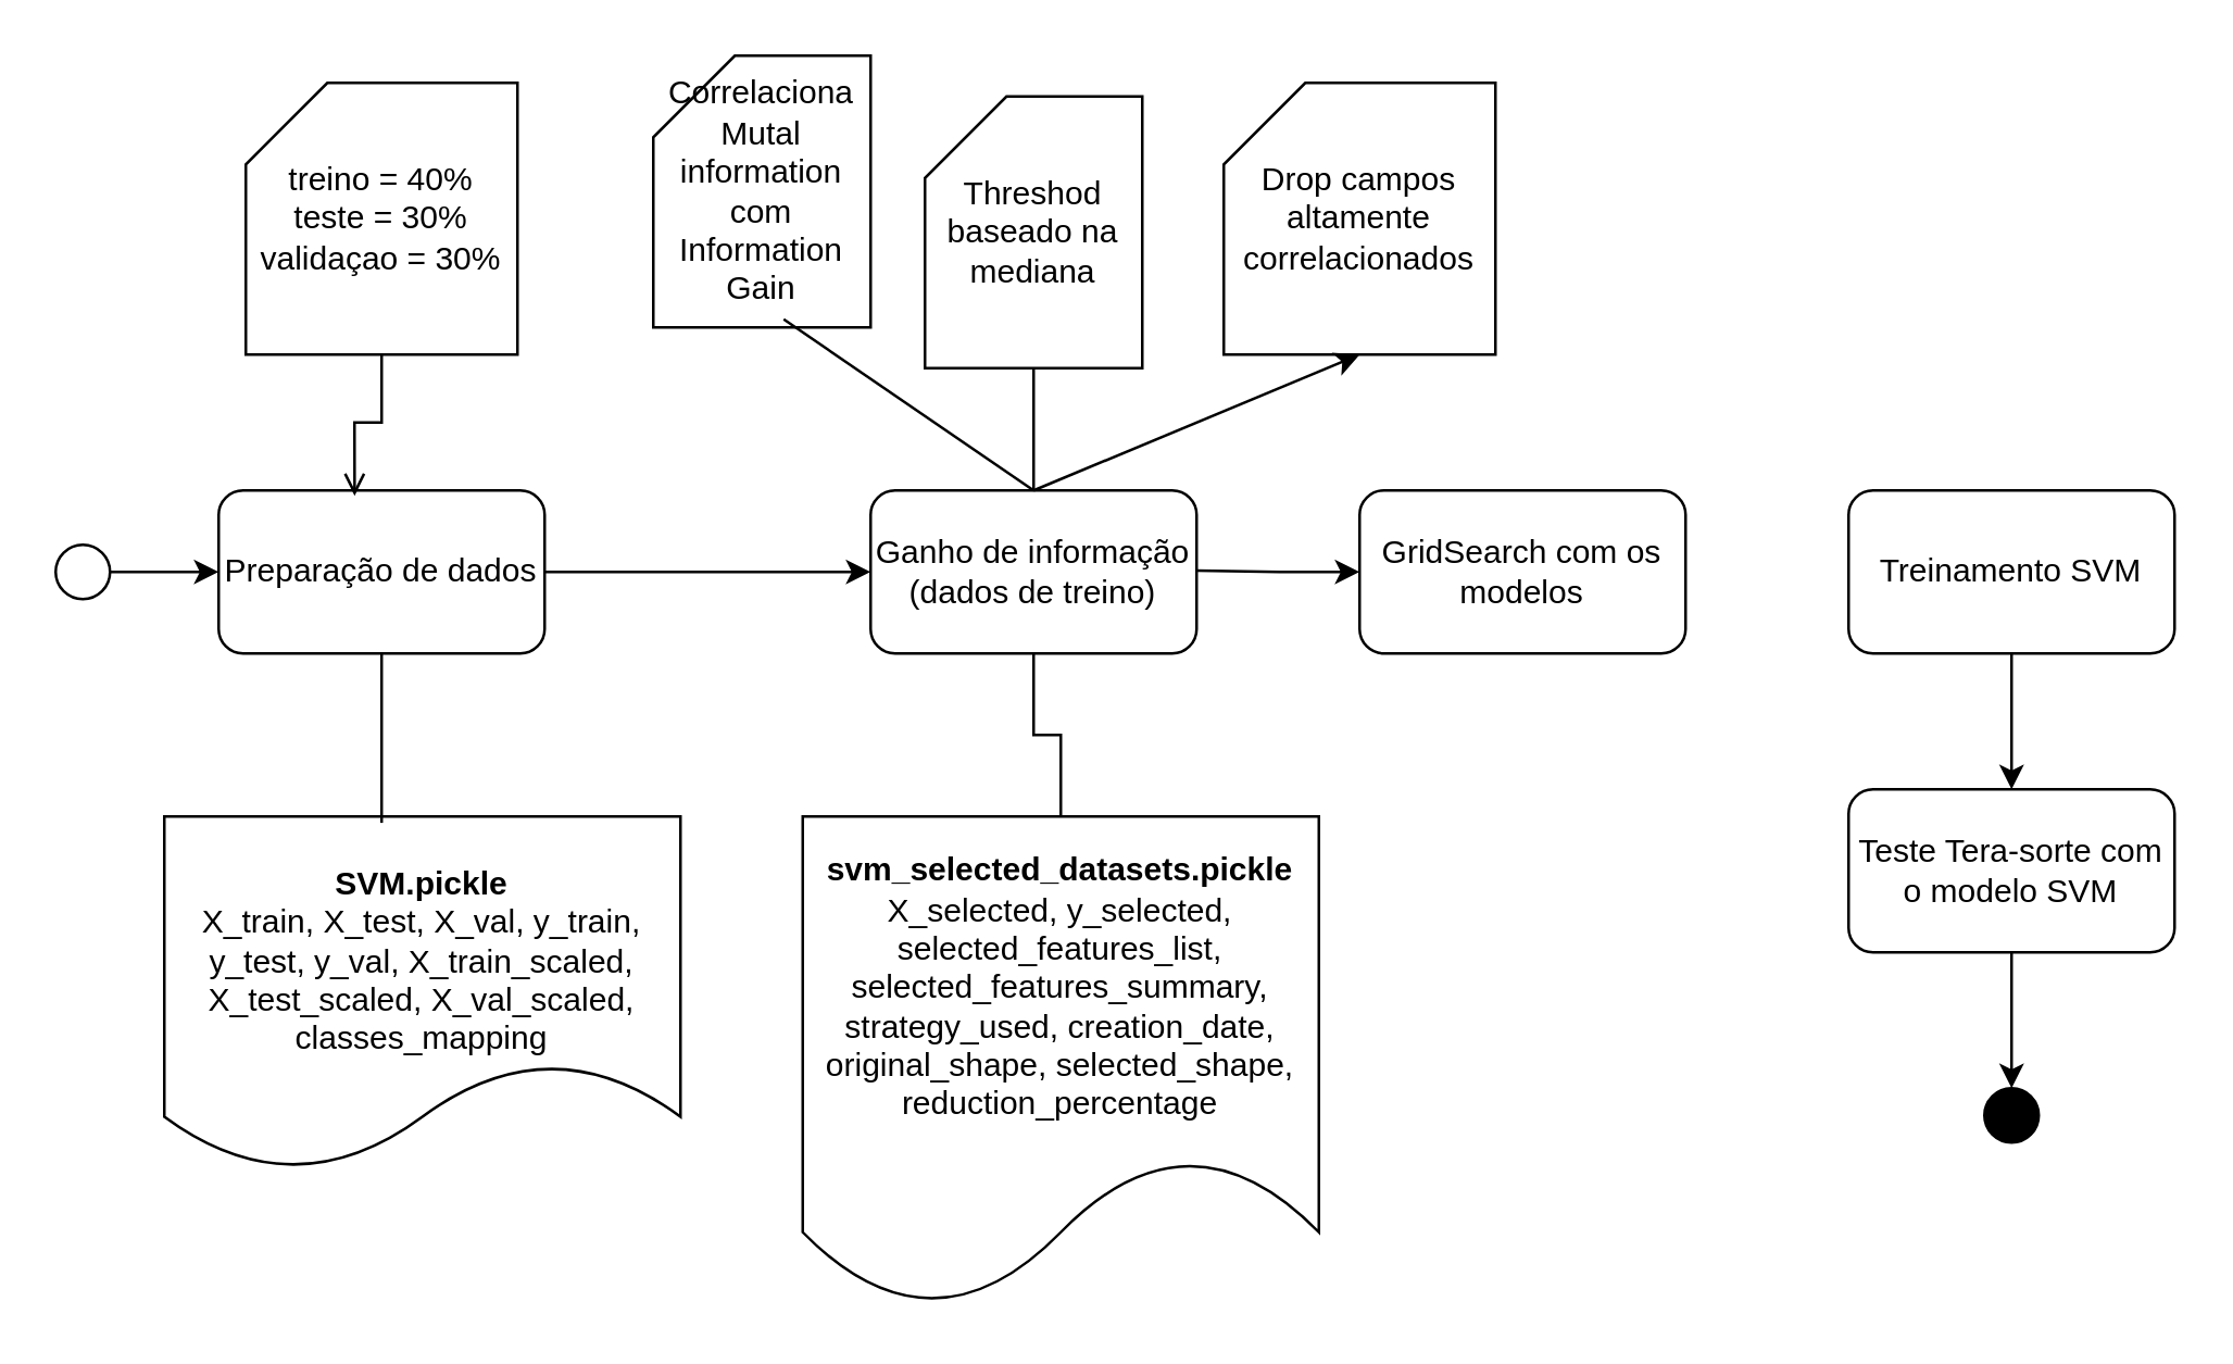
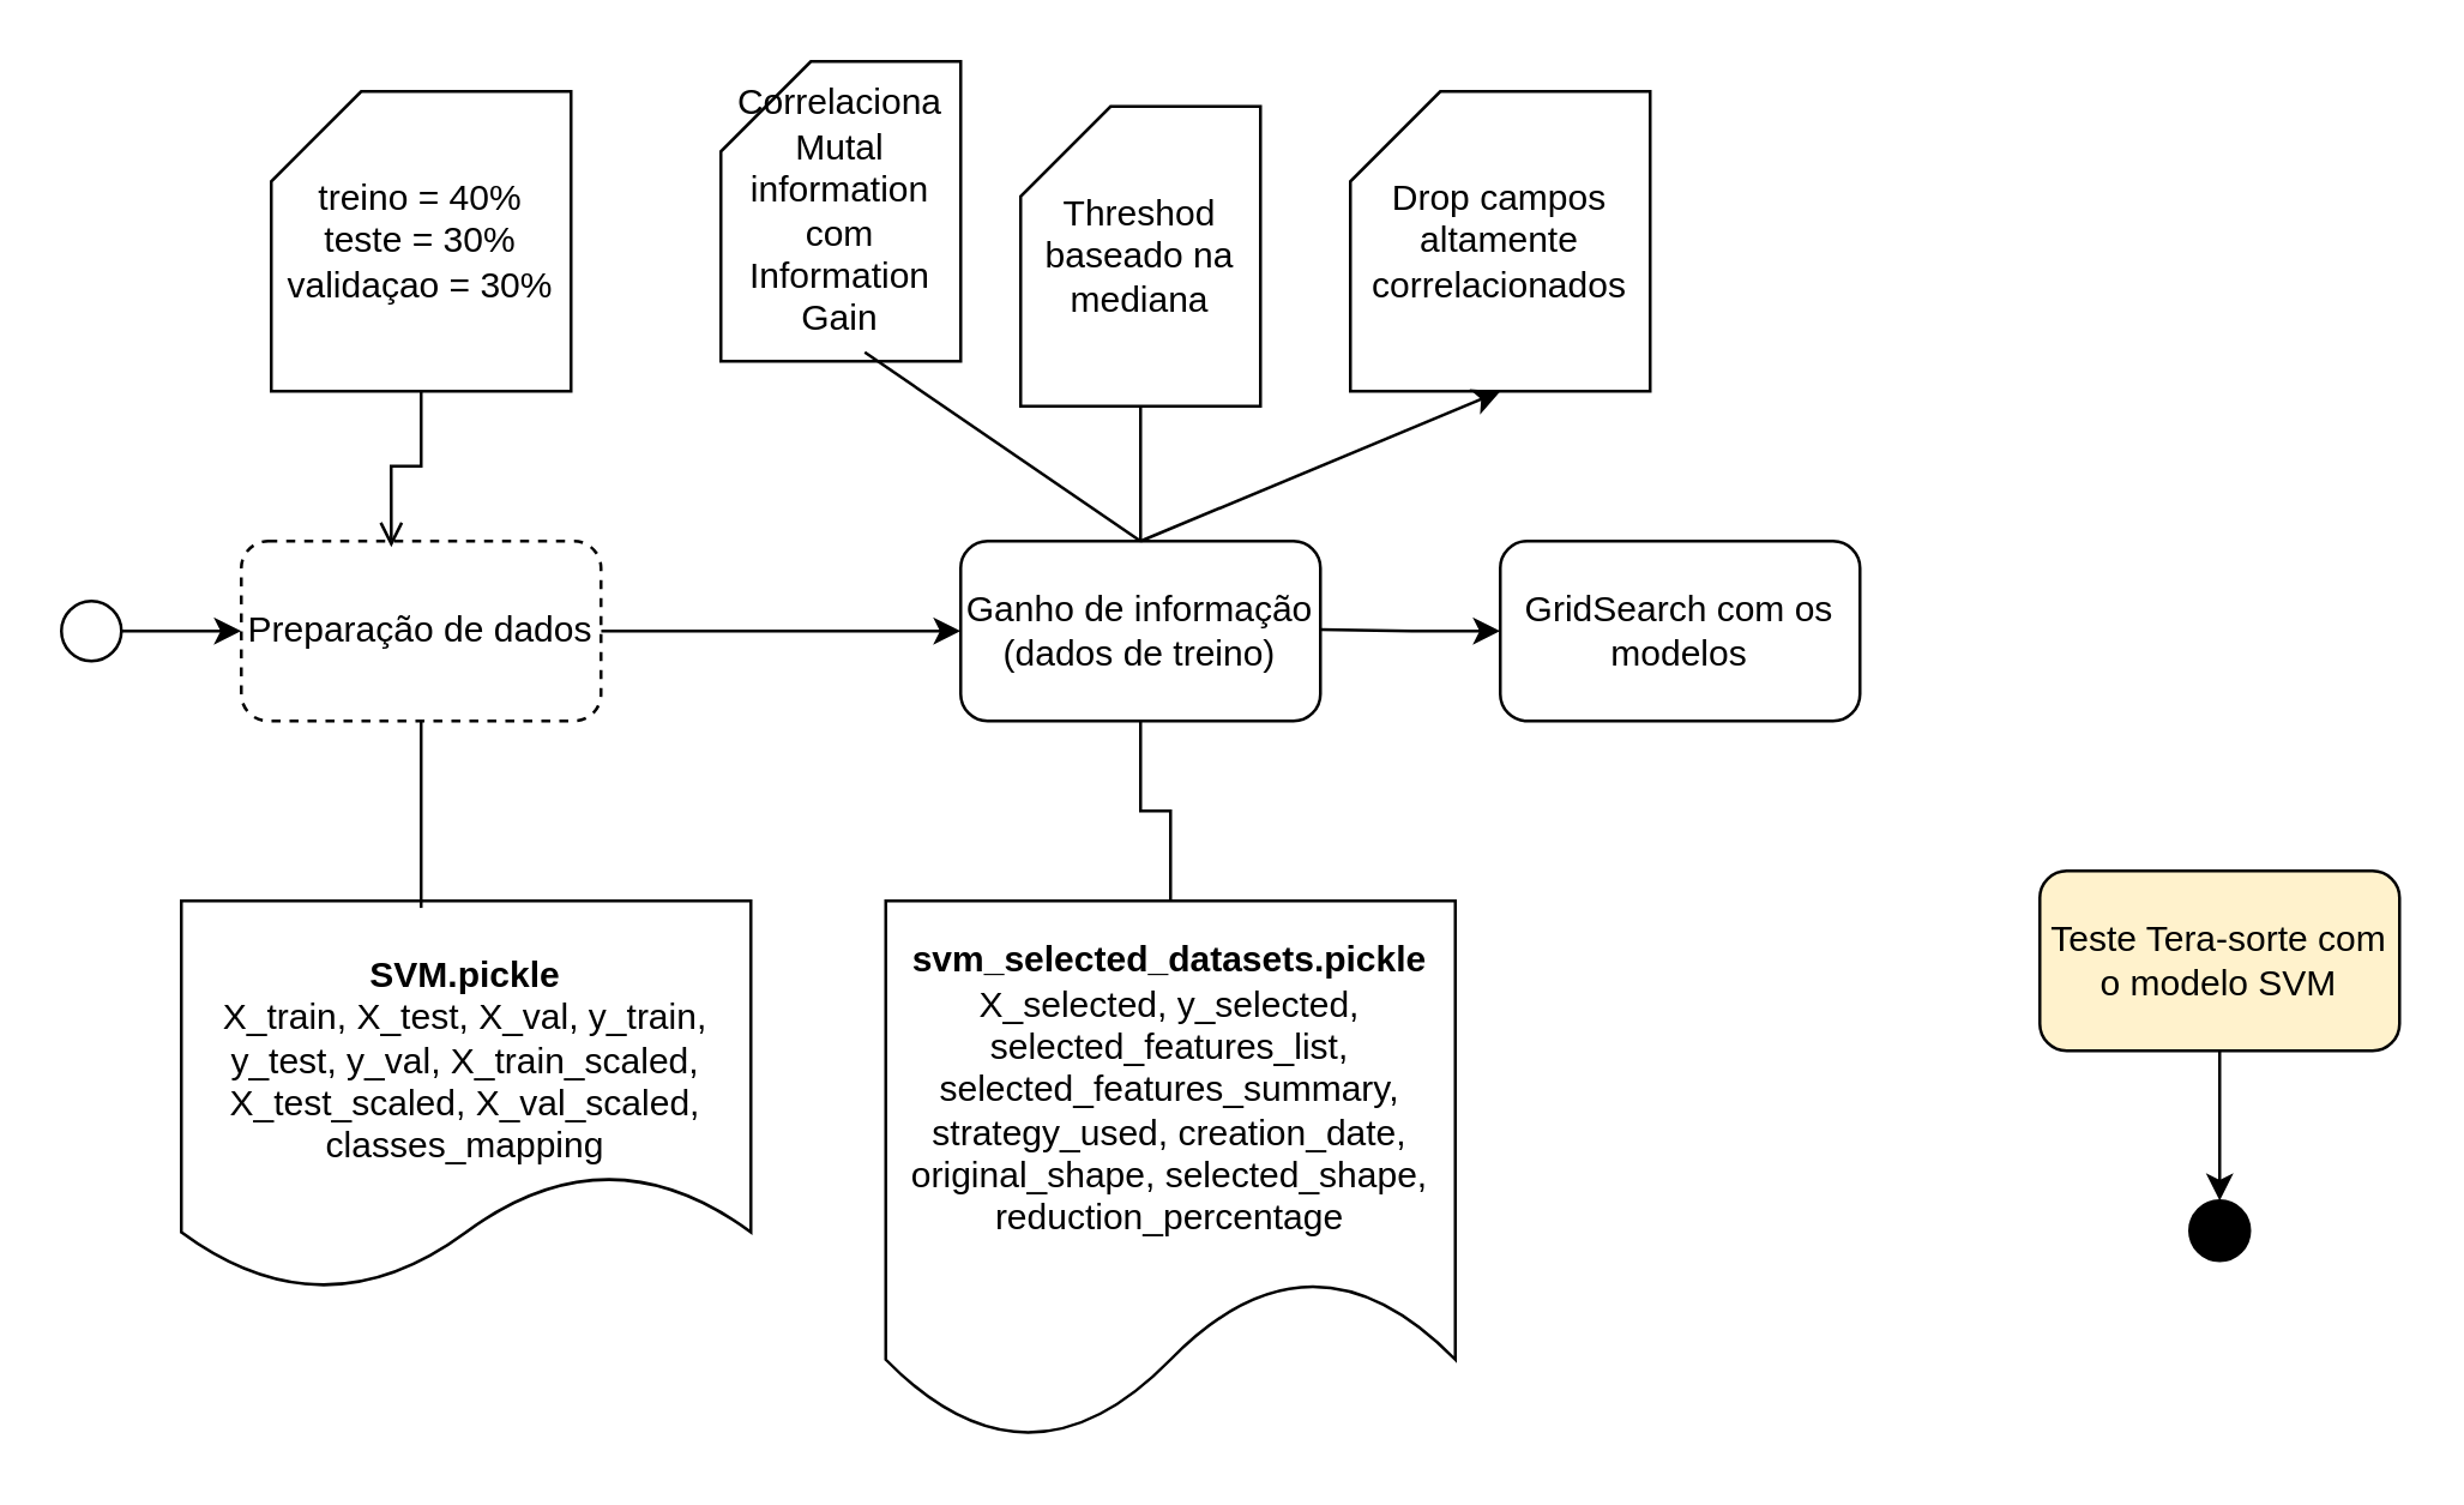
- <mxCell id="4" value="Preparação de dados" style="rounded=1;whiteSpace=wrap;html=1;" vertex="1" parent="1"><mxGeometry x="80" y="180" width="120" height="60" as="geometry" /></mxCell>
+ <mxCell id="4" value="Preparação de dados" style="rounded=1;whiteSpace=wrap;html=1;dashed=1;" vertex="1" parent="1"><mxGeometry x="80" y="180" width="120" height="60" as="geometry" /></mxCell>
- <mxCell id="20" value="Treinamento SVM" style="rounded=1;whiteSpace=wrap;html=1;" vertex="1" parent="1"><mxGeometry x="680" y="180" width="120" height="60" as="geometry" /></mxCell>
- <mxCell id="24" style="rounded=0;orthogonalLoop=1;jettySize=auto;html=1;entryX=0.5;entryY=0;entryDx=0;entryDy=0;" edge="1" parent="1" source="20" target="23"><mxGeometry relative="1" as="geometry" /></mxCell>
- <mxCell id="23" value="Teste Tera-sorte com o modelo SVM" style="rounded=1;whiteSpace=wrap;html=1;" vertex="1" parent="1"><mxGeometry x="680" y="290" width="120" height="60" as="geometry" /></mxCell>
+ <mxCell id="23" value="Teste Tera-sorte com o modelo SVM" style="rounded=1;whiteSpace=wrap;html=1;fillColor=#fff2cc;" vertex="1" parent="1"><mxGeometry x="680" y="290" width="120" height="60" as="geometry" /></mxCell>
